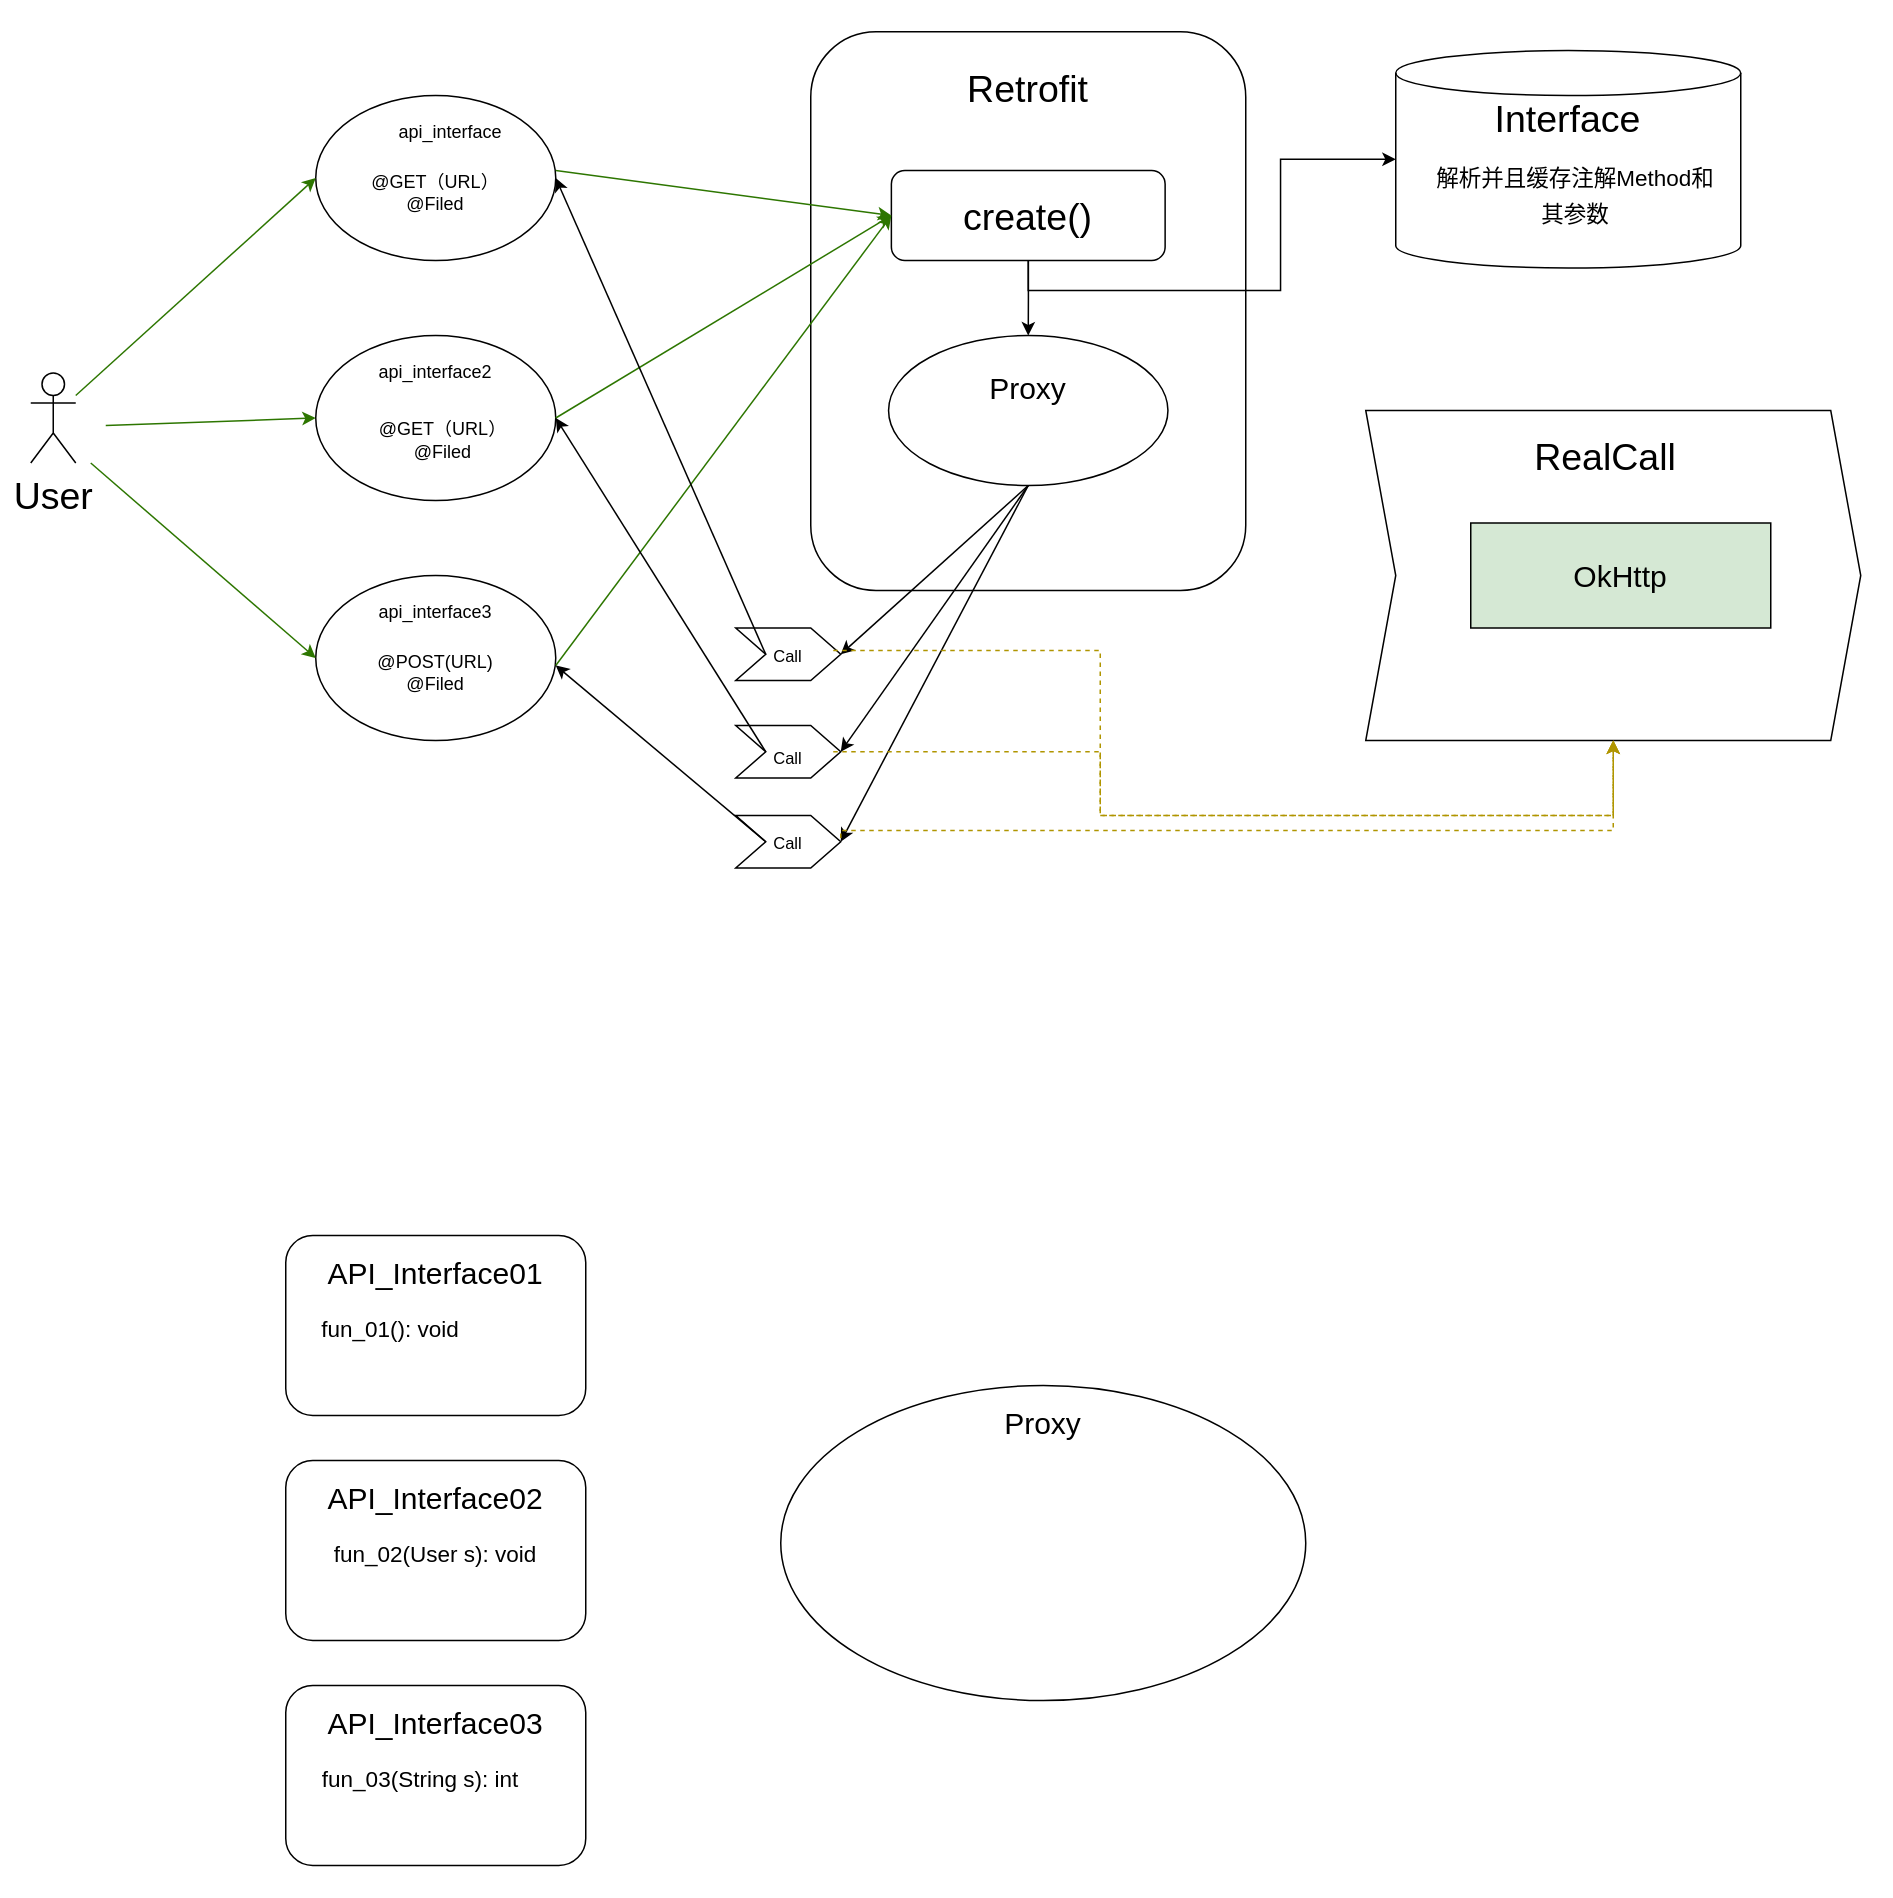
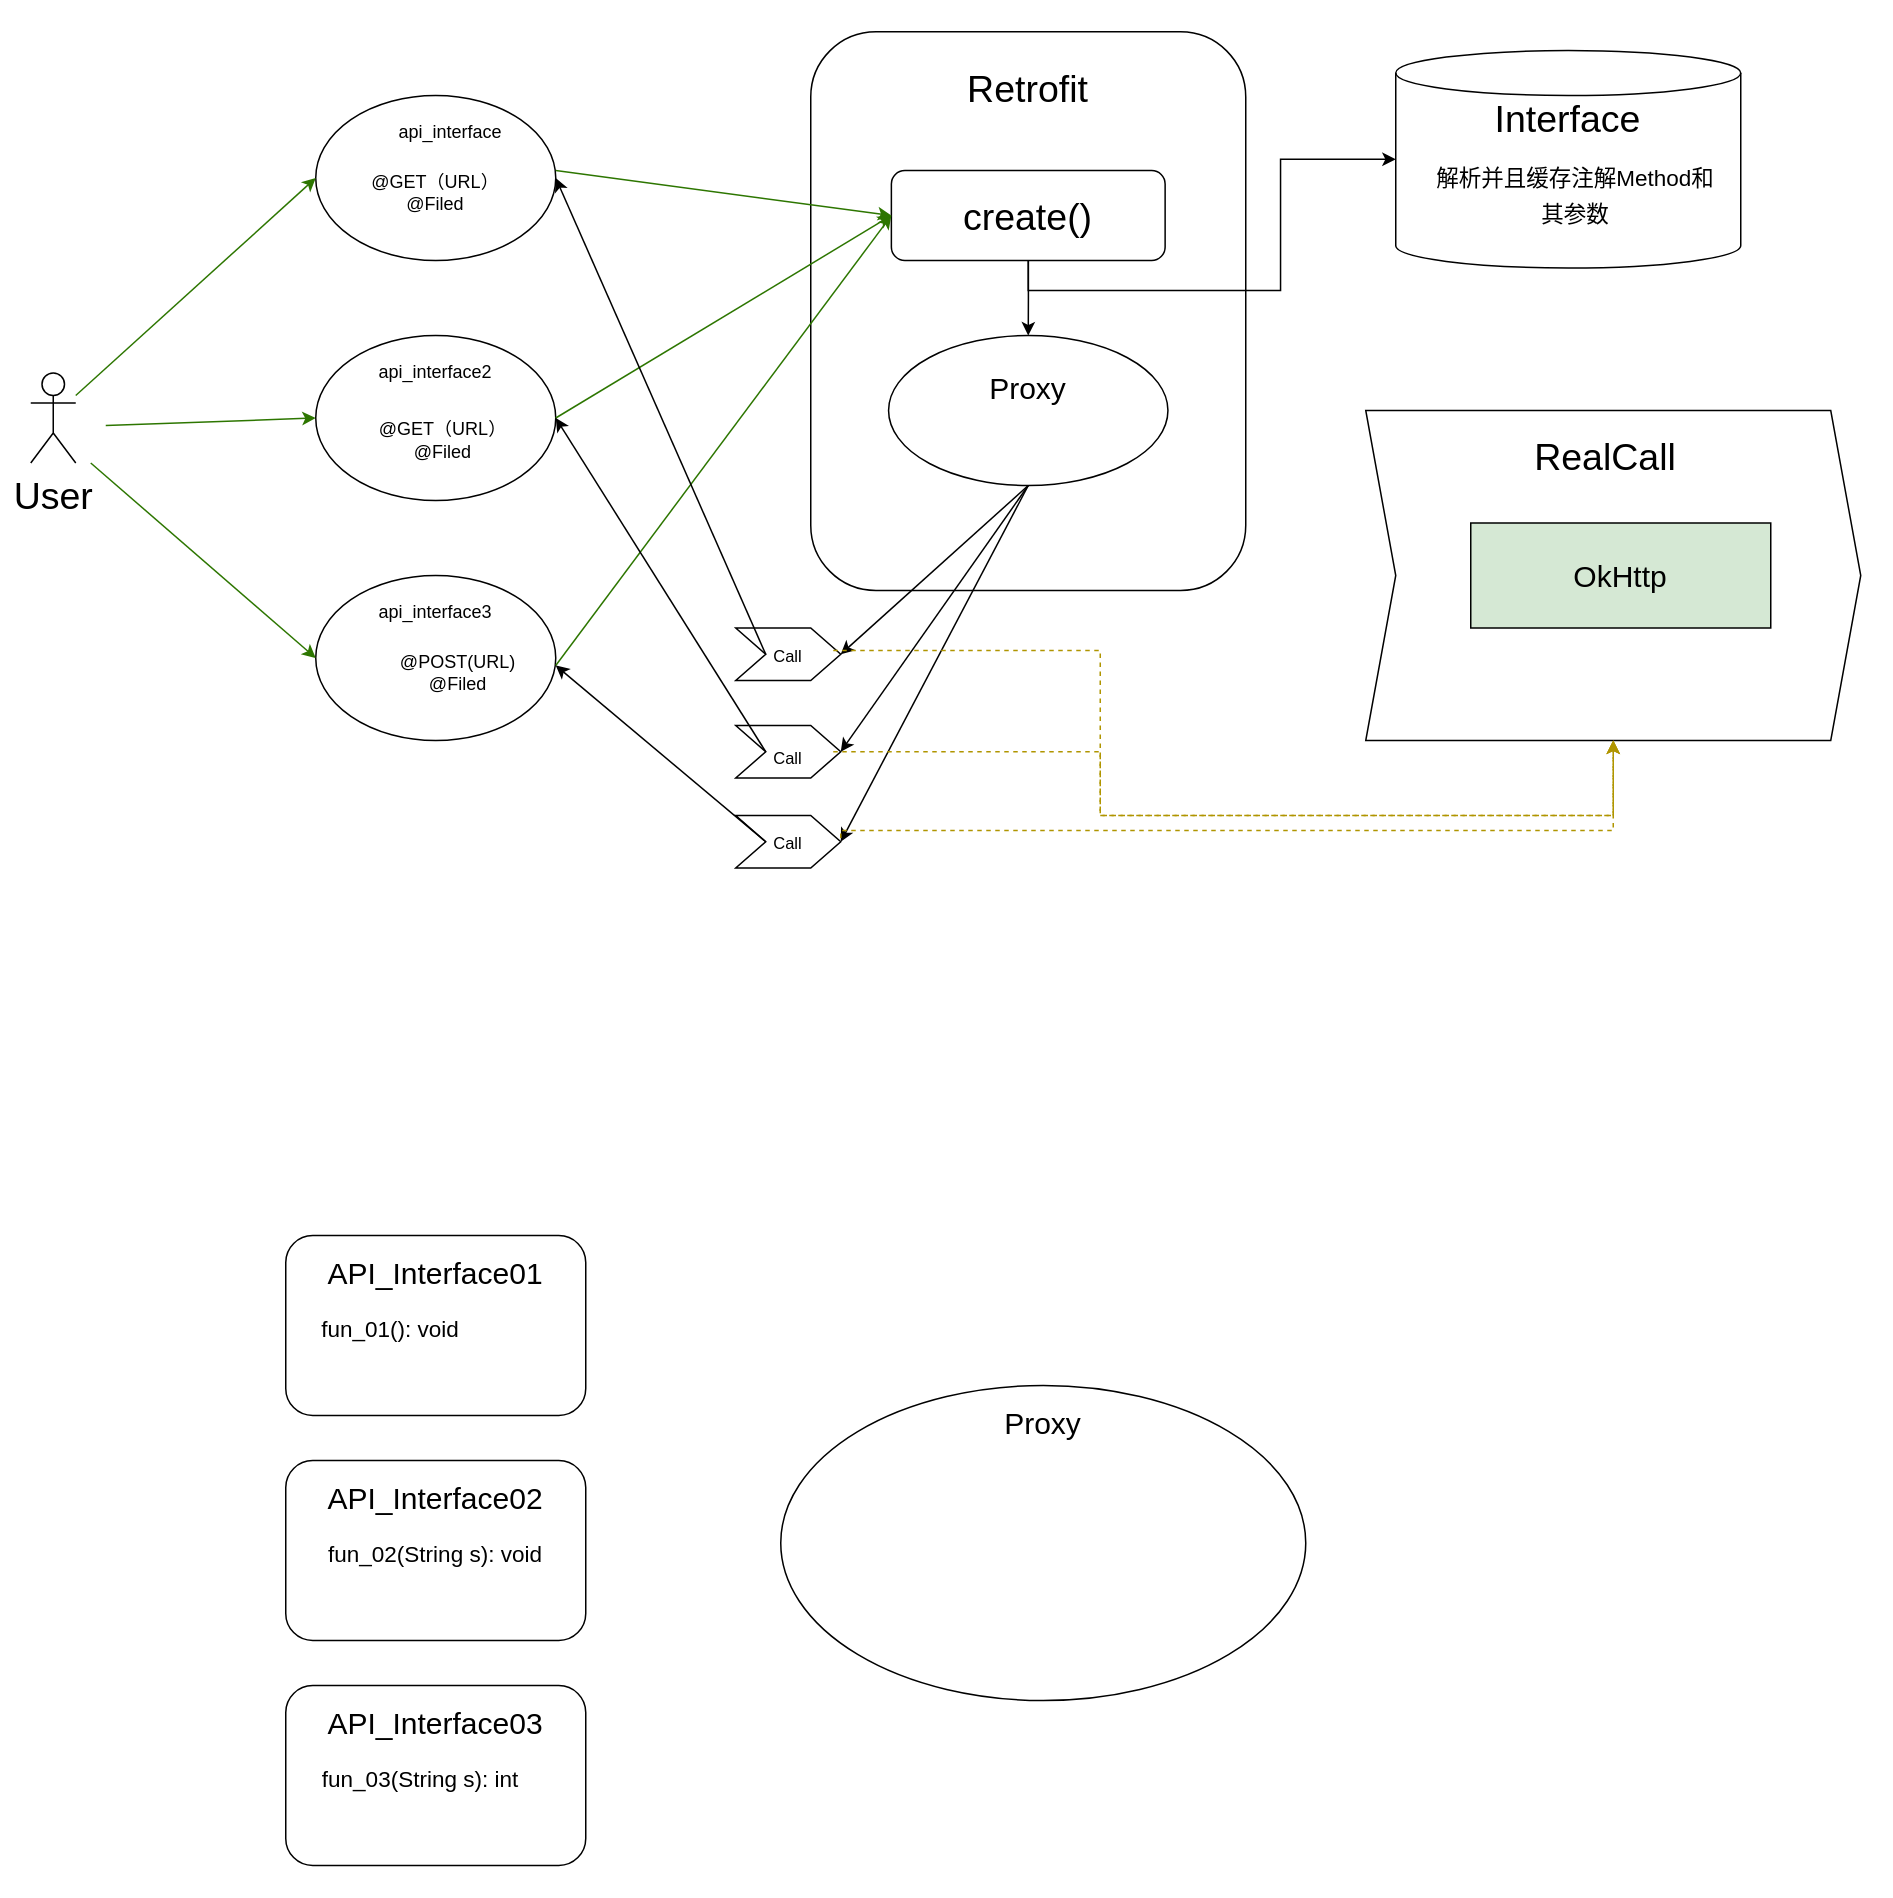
- <mxCell id="11" value="@POST(URL)&lt;br&gt;@Filed" style="text;html=1;strokeColor=none;fillColor=none;align=center;verticalAlign=middle;whiteSpace=wrap;rounded=0;" parent="1" vertex="1"><mxGeometry x="260" y="433" width="60" height="30" as="geometry" /></mxCell>
+ <mxCell id="11" value="@POST(URL)&lt;br&gt;@Filed" style="text;html=1;strokeColor=none;fillColor=none;align=center;verticalAlign=middle;whiteSpace=wrap;rounded=0;" parent="1" vertex="1"><mxGeometry x="275" y="433" width="60" height="30" as="geometry" /></mxCell>
- <mxCell id="55" value="&lt;font style=&quot;font-size: 15px;&quot;&gt;fun_02(User s): void&lt;/font&gt;" style="text;html=1;strokeColor=none;fillColor=none;align=center;verticalAlign=middle;whiteSpace=wrap;rounded=0;fontSize=20;" vertex="1" parent="1"><mxGeometry x="200" y="1018" width="180" height="30" as="geometry" /></mxCell>
+ <mxCell id="55" value="&lt;font style=&quot;font-size: 15px;&quot;&gt;fun_02(String s): void&lt;/font&gt;" style="text;html=1;strokeColor=none;fillColor=none;align=center;verticalAlign=middle;whiteSpace=wrap;rounded=0;fontSize=20;" vertex="1" parent="1"><mxGeometry x="200" y="1018" width="180" height="30" as="geometry" /></mxCell>
